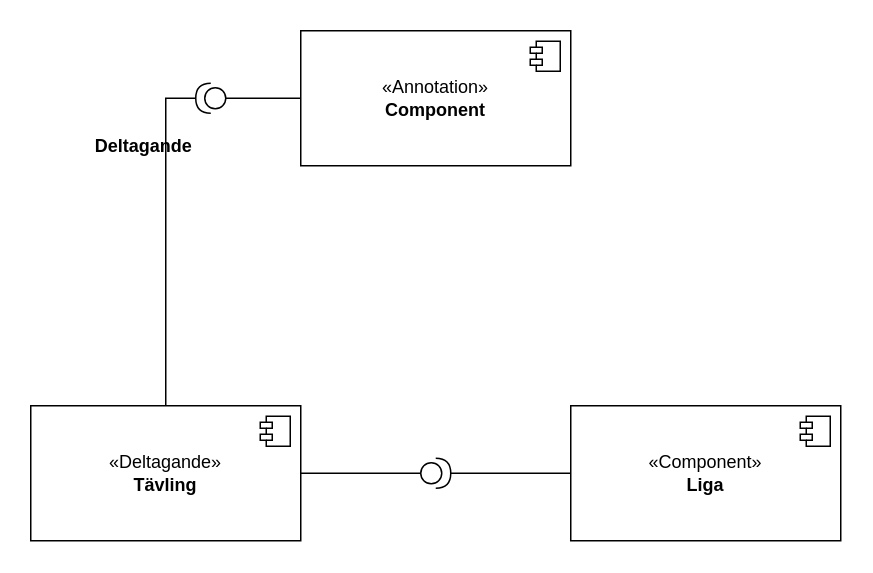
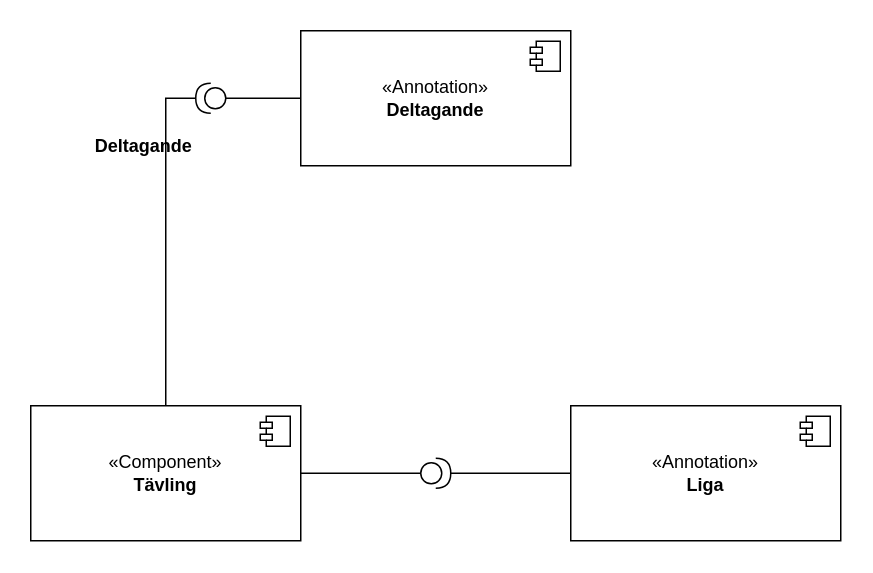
- <mxCell id="8" value="&amp;laquo;Annotation&amp;raquo;&lt;br/&gt;&lt;b&gt;Component&lt;/b&gt;" style="html=1;dropTarget=0;whiteSpace=wrap;" vertex="1" parent="1"><mxGeometry x="200" y="20" width="180" height="90" as="geometry" /></mxCell>
+ <mxCell id="8" value="&amp;laquo;Annotation&amp;raquo;&lt;br/&gt;&lt;b&gt;Deltagande&lt;/b&gt;" style="html=1;dropTarget=0;whiteSpace=wrap;" vertex="1" parent="1"><mxGeometry x="200" y="20" width="180" height="90" as="geometry" /></mxCell>
- <mxCell id="6" value="«Deltagande»&lt;br&gt;&lt;b&gt;Tävling&lt;/b&gt;" style="html=1;dropTarget=0;whiteSpace=wrap;" vertex="1" parent="1"><mxGeometry x="20" y="270" width="180" height="90" as="geometry" /></mxCell>
+ <mxCell id="6" value="«Component»&lt;br&gt;&lt;b&gt;Tävling&lt;/b&gt;" style="html=1;dropTarget=0;whiteSpace=wrap;" vertex="1" parent="1"><mxGeometry x="20" y="270" width="180" height="90" as="geometry" /></mxCell>
- <mxCell id="2" value="«Component»&lt;br&gt;&lt;b&gt;Liga&lt;/b&gt;" style="html=1;dropTarget=0;whiteSpace=wrap;" vertex="1" parent="1"><mxGeometry x="380" y="270" width="180" height="90" as="geometry" /></mxCell>
+ <mxCell id="2" value="«Annotation»&lt;br&gt;&lt;b&gt;Liga&lt;/b&gt;" style="html=1;dropTarget=0;whiteSpace=wrap;" vertex="1" parent="1"><mxGeometry x="380" y="270" width="180" height="90" as="geometry" /></mxCell>
